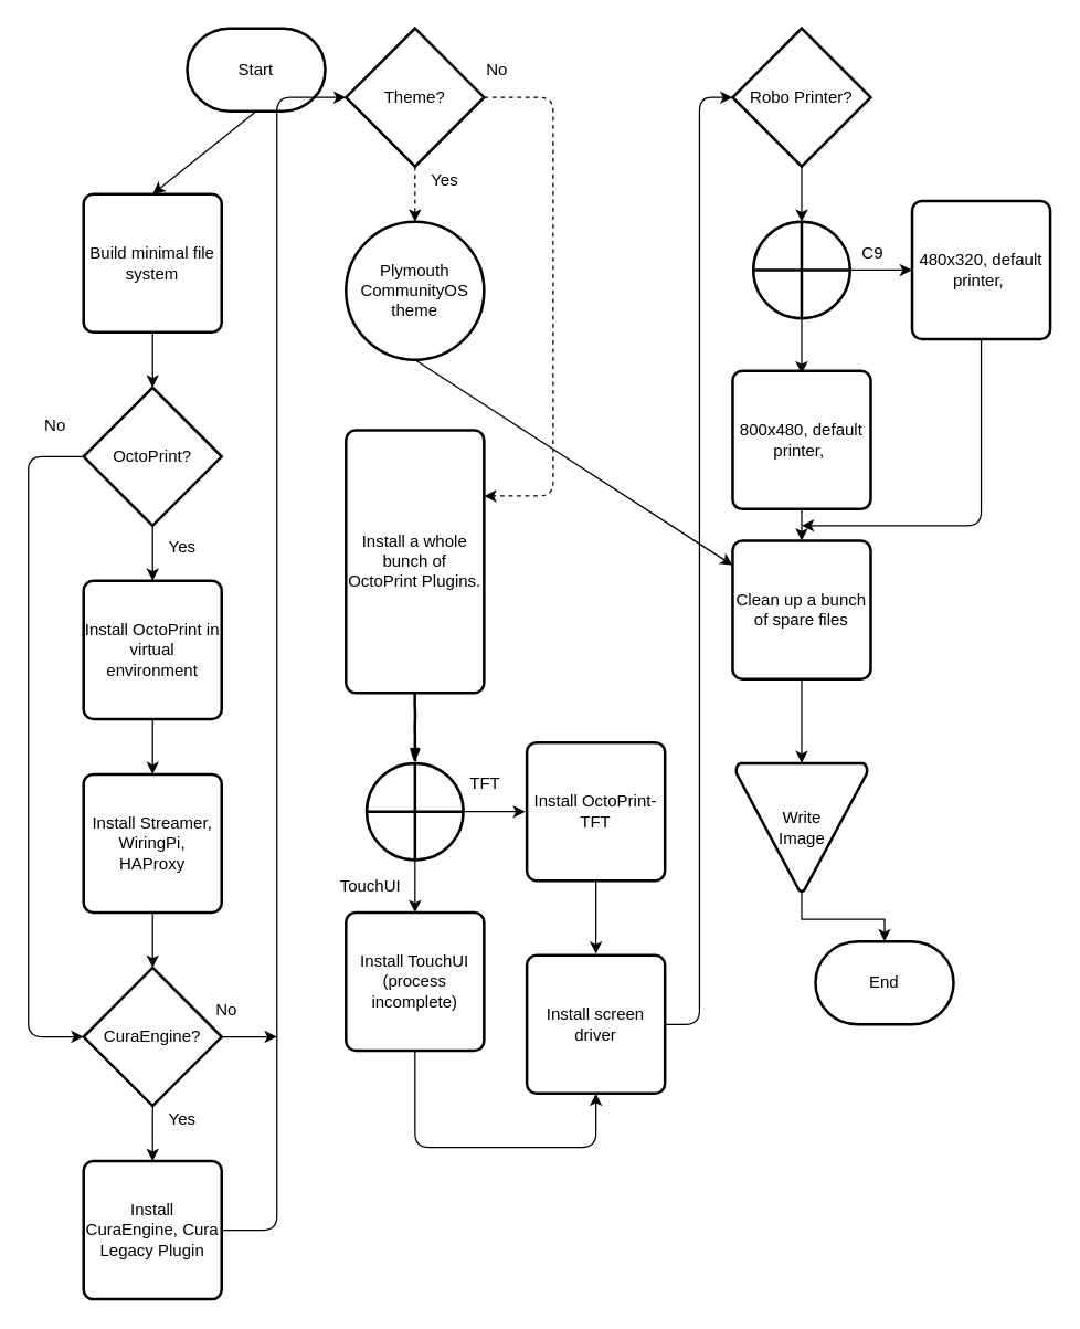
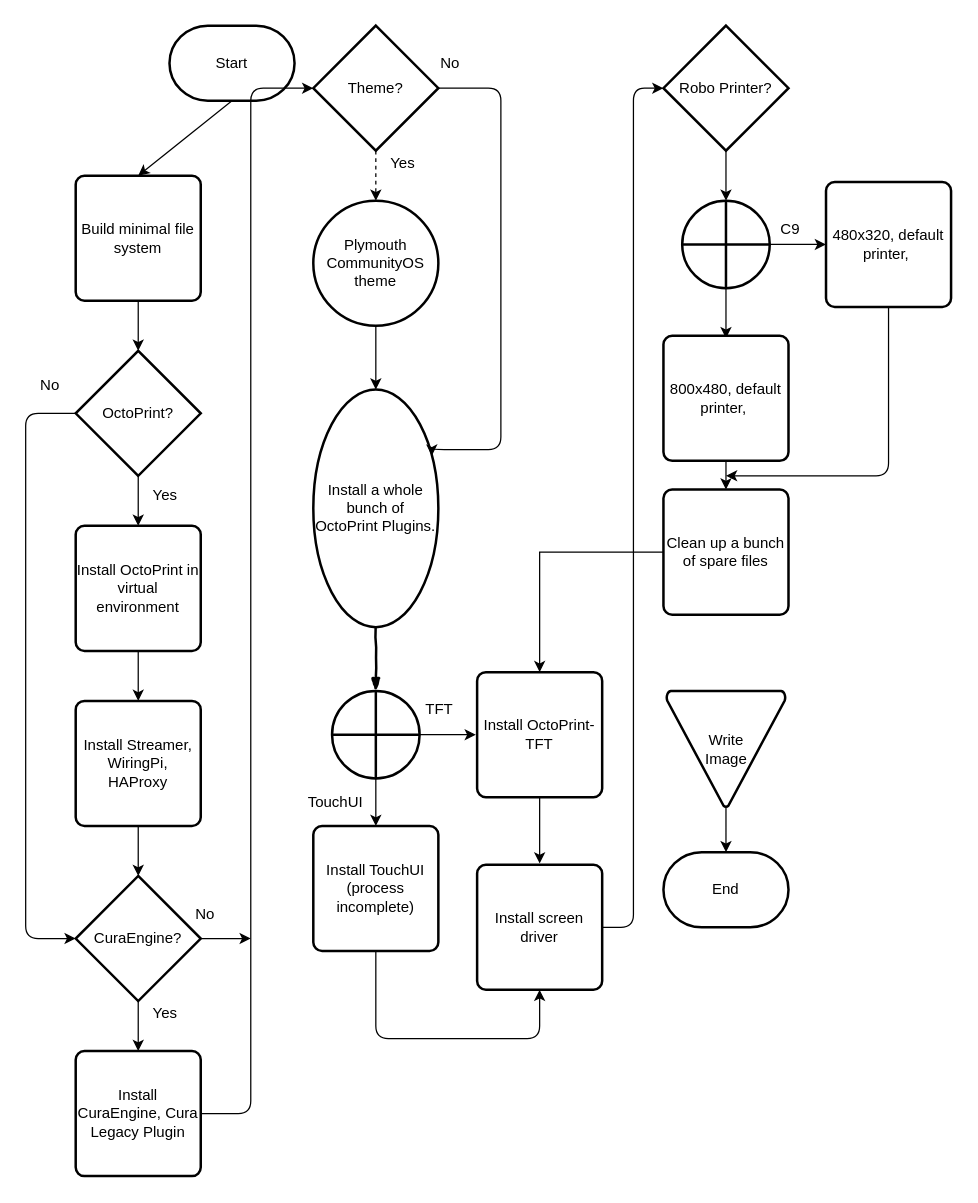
- <mxCell id="27" target="25" style="edgeStyle=segmentEdgeStyle;endArrow=classic;html=1;exitX=1;exitY=0.5;exitDx=0;exitDy=0;exitPerimeter=0;entryX=1;entryY=0.25;entryDx=0;entryDy=0;dashed=1;" value="" parent="1" edge="1" source="22"><mxGeometry width="50" height="50" as="geometry" relative="1"><mxPoint as="sourcePoint" y="90" x="350" /><mxPoint as="targetPoint" y="390" x="400" /><Array as="points"><mxPoint y="70" x="400" /><mxPoint y="359" x="400" /></Array></mxGeometry></mxCell>
+ <mxCell id="27" target="25" style="edgeStyle=segmentEdgeStyle;endArrow=classic;html=1;exitX=1;exitY=0.5;exitDx=0;exitDy=0;exitPerimeter=0;entryX=1;entryY=0.25;entryDx=0;entryDy=0;" value="" parent="1" edge="1" source="22"><mxGeometry width="50" height="50" as="geometry" relative="1"><mxPoint as="sourcePoint" y="90" x="350" /><mxPoint as="targetPoint" y="390" x="400" /><Array as="points"><mxPoint y="70" x="400" /><mxPoint y="359" x="400" /></Array></mxGeometry></mxCell>
- <mxCell id="26" target="54" style="endArrow=classic;html=1;exitX=0.5;exitY=1;exitDx=0;exitDy=0;" value="" parent="1" edge="1" source="24"><mxGeometry width="50" height="50" as="geometry" relative="1"><mxPoint as="sourcePoint" y="1010" x="10" /><mxPoint as="targetPoint" y="960" x="60" /></mxGeometry></mxCell>
+ <mxCell id="26" target="25" style="endArrow=classic;html=1;exitX=0.5;exitY=1;exitDx=0;exitDy=0;" value="" parent="1" edge="1" source="24"><mxGeometry width="50" height="50" as="geometry" relative="1"><mxPoint as="sourcePoint" y="1010" x="10" /><mxPoint as="targetPoint" y="960" x="60" /></mxGeometry></mxCell>
- <mxCell id="25" style="rounded=1;whiteSpace=wrap;html=1;absoluteArcSize=1;arcSize=14;strokeWidth=2;" value="Install a whole bunch of OctoPrint Plugins." parent="1" vertex="1"><mxGeometry width="100" height="190" as="geometry" y="311" x="250" /></mxCell>
+ <mxCell id="25" style="ellipse;whiteSpace=wrap;html=1;absoluteArcSize=1;arcSize=14;strokeWidth=2;" value="Install a whole bunch of OctoPrint Plugins." parent="1" vertex="1"><mxGeometry width="100" height="190" as="geometry" y="311" x="250" /></mxCell>
- <mxCell id="53" target="56" style="edgeStyle=orthogonalEdgeStyle;rounded=0;orthogonalLoop=1;jettySize=auto;html=1;" value="" parent="1" edge="1" source="54"><mxGeometry as="geometry" relative="1" /></mxCell>
+ <mxCell id="53" target="37" style="edgeStyle=orthogonalEdgeStyle;rounded=0;orthogonalLoop=1;jettySize=auto;html=1;" value="" parent="1" edge="1" source="54"><mxGeometry as="geometry" relative="1" /></mxCell>
- <mxCell id="52" style="strokeWidth=2;html=1;shape=mxgraph.flowchart.terminator;whiteSpace=wrap;" value="End&lt;br&gt;" parent="1" vertex="1"><mxGeometry x="590" y="681" width="100" height="60" as="geometry" /></mxCell>
+ <mxCell id="52" style="strokeWidth=2;html=1;shape=mxgraph.flowchart.terminator;whiteSpace=wrap;" value="End&lt;br&gt;" parent="1" vertex="1"><mxGeometry width="100" height="60" as="geometry" y="681" x="530" /></mxCell>
